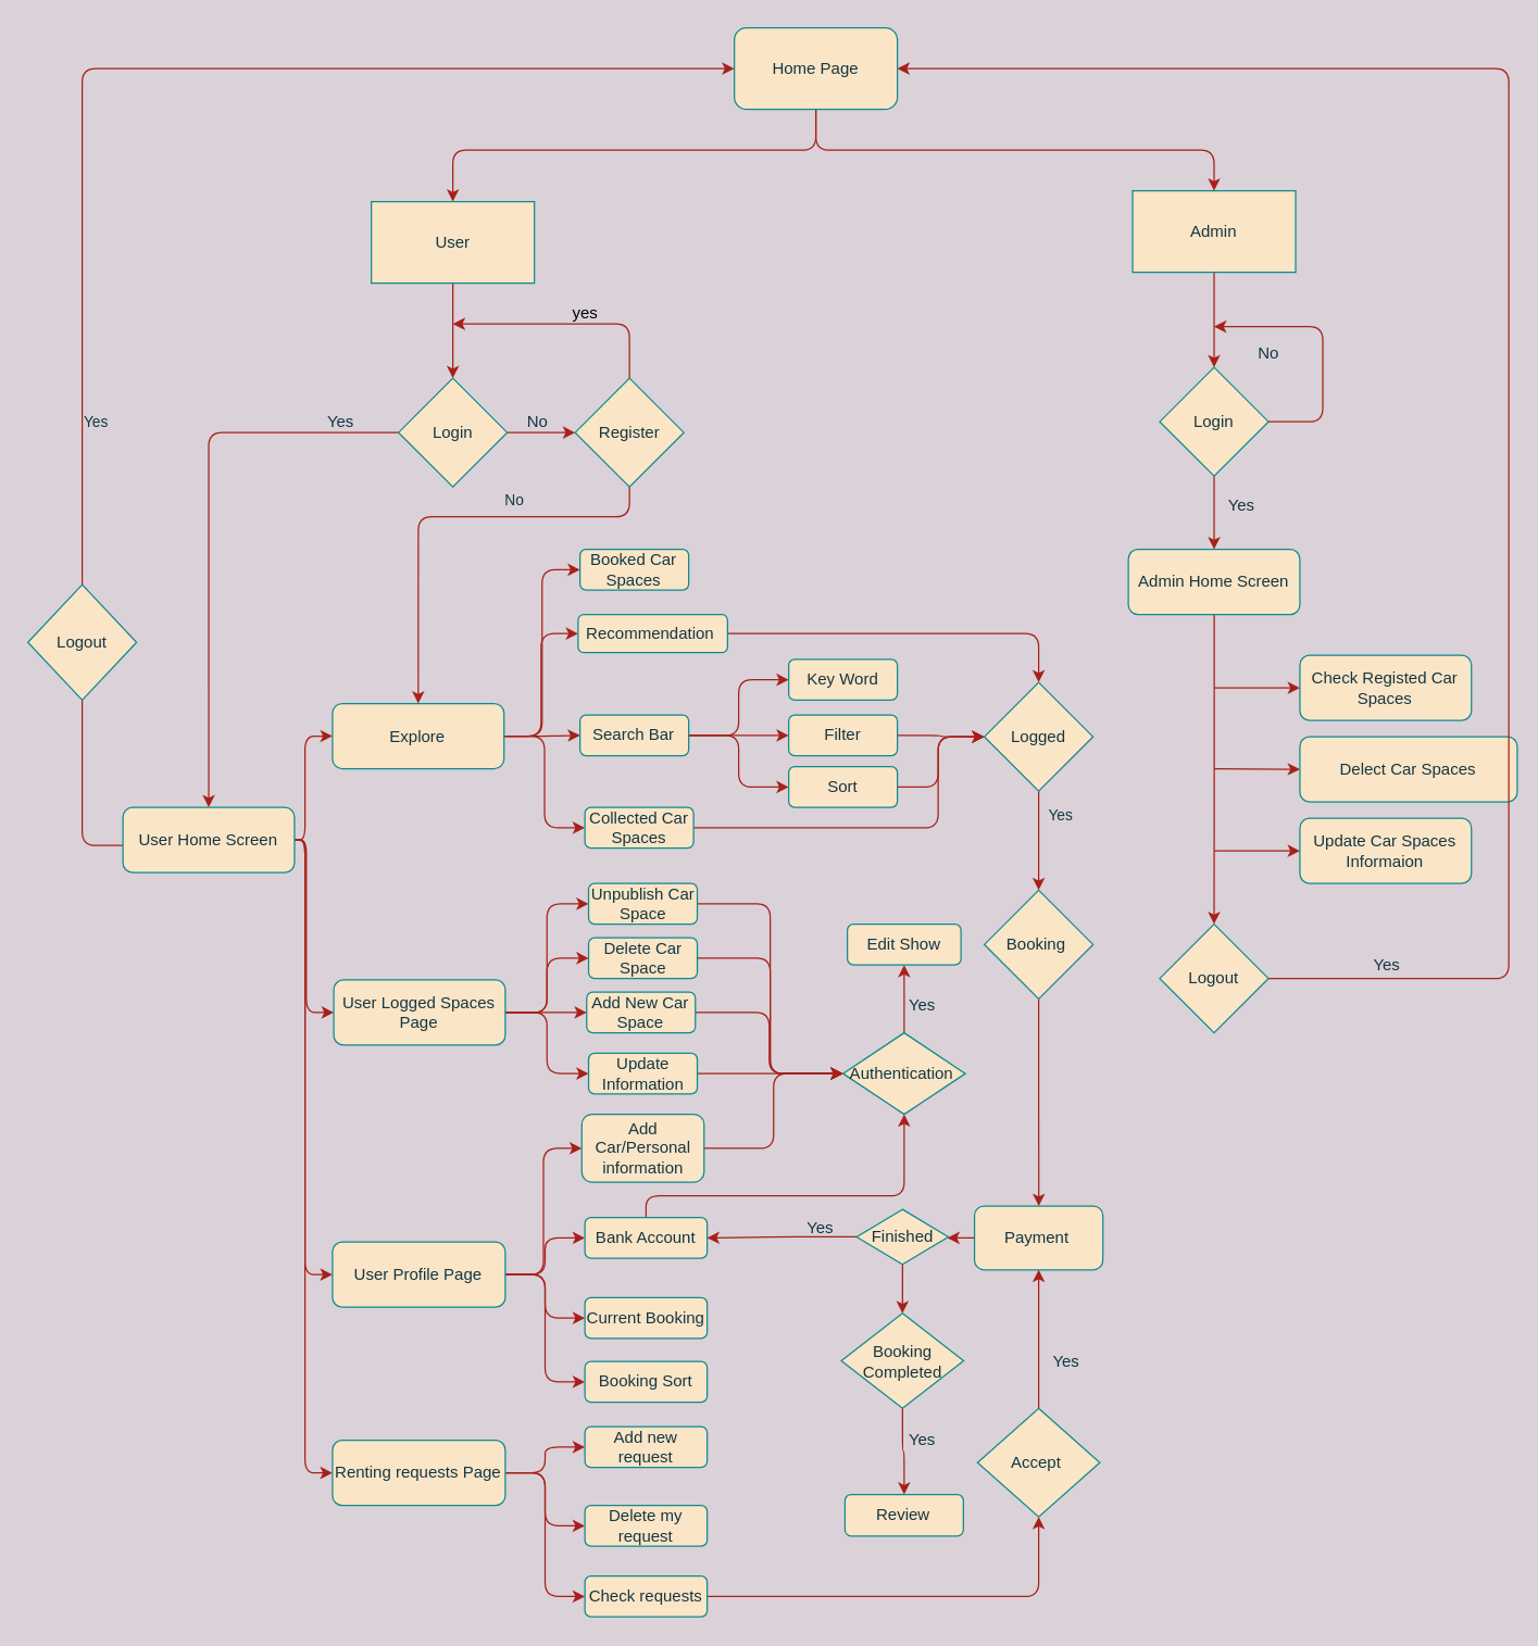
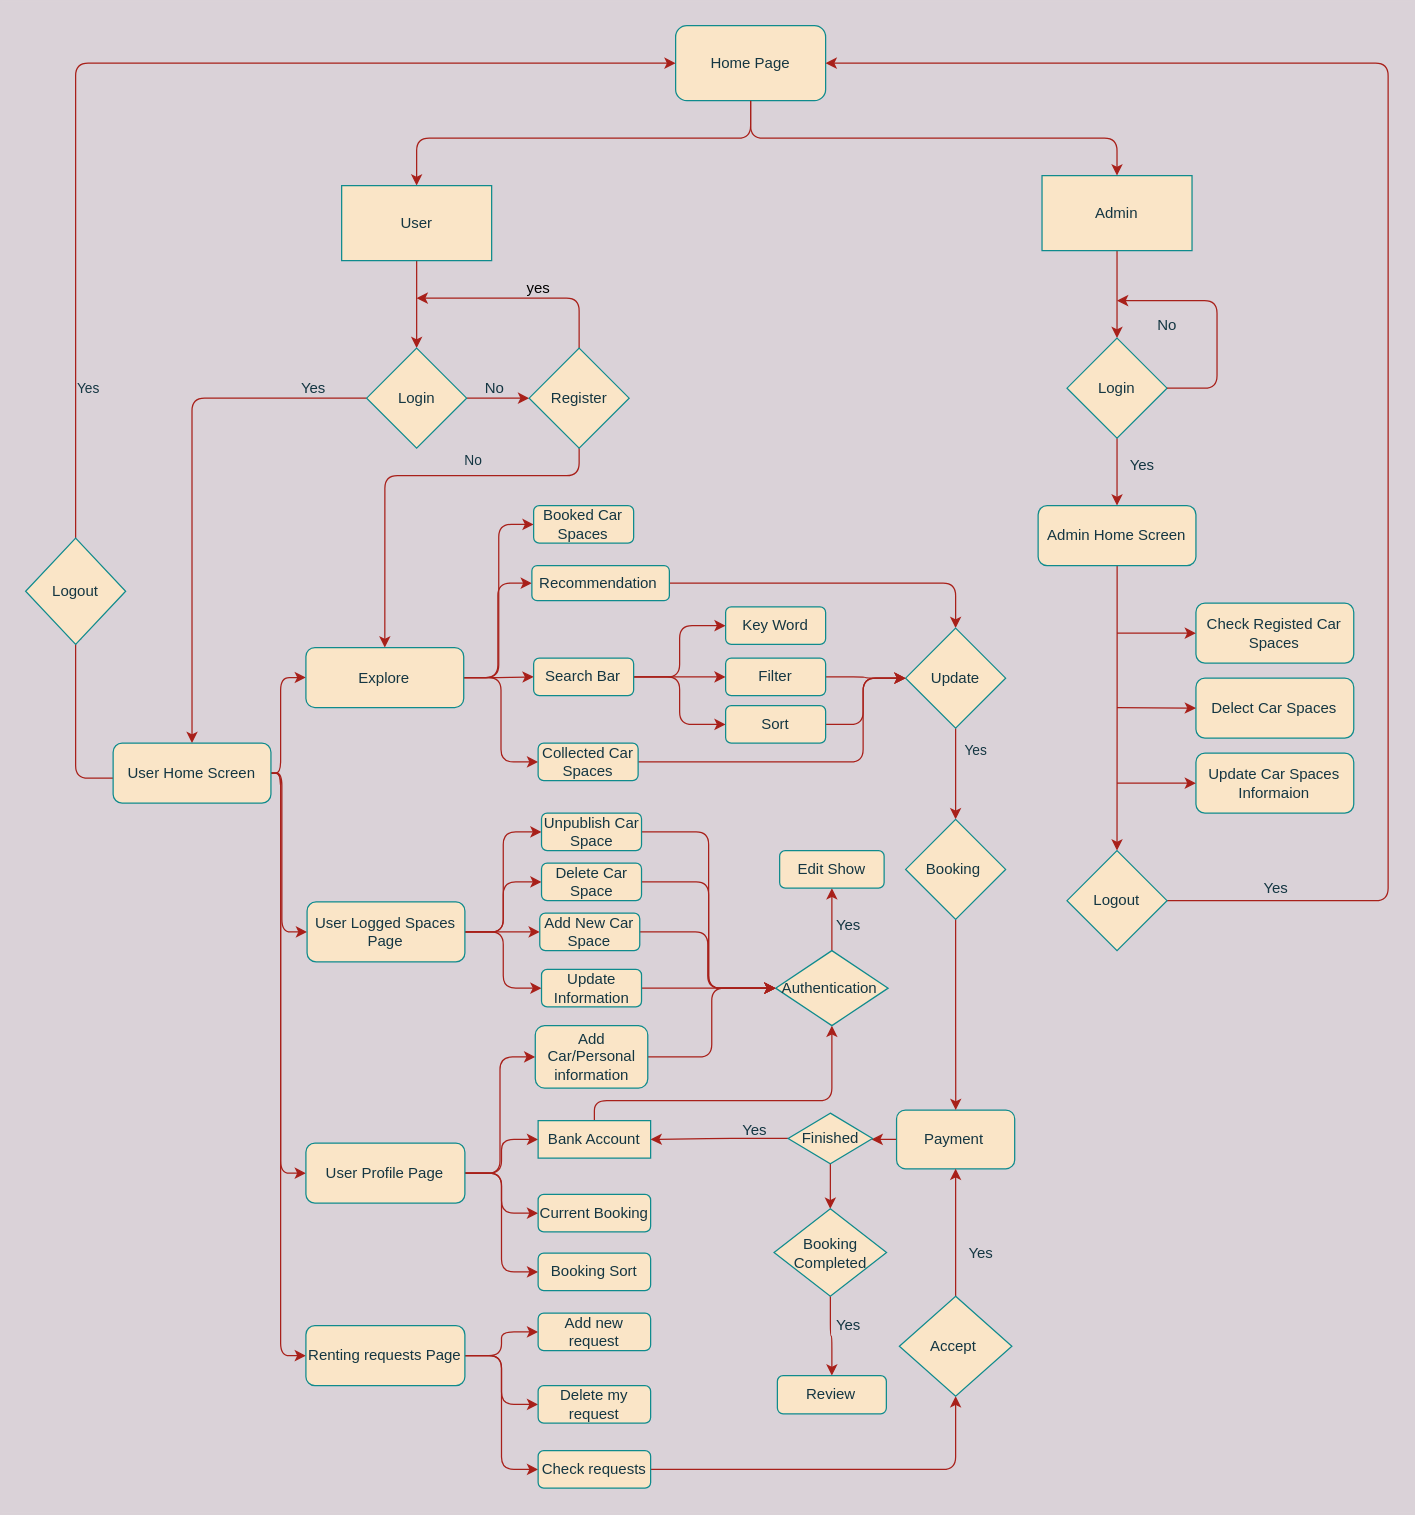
- <mxCell id="73" value="Logged" style="rhombus;whiteSpace=wrap;html=1;rounded=0;sketch=0;fontColor=#143642;strokeColor=#0F8B8D;fillColor=#FAE5C7;" parent="1" vertex="1"><mxGeometry x="724" y="502" width="80" height="80" as="geometry" /></mxCell>
+ <mxCell id="73" value="Update" style="rhombus;whiteSpace=wrap;html=1;rounded=0;sketch=0;fontColor=#143642;strokeColor=#0F8B8D;fillColor=#FAE5C7;" parent="1" vertex="1"><mxGeometry x="724" y="502" width="80" height="80" as="geometry" /></mxCell>
- <mxCell id="30" value="Delect Car Spaces" style="rounded=1;whiteSpace=wrap;html=1;sketch=0;fontColor=#143642;strokeColor=#0F8B8D;fillColor=#FAE5C7;" parent="1" vertex="1"><mxGeometry x="956.25" y="542" width="160" height="48" as="geometry" /></mxCell>
+ <mxCell id="30" value="Delect Car Spaces" style="rounded=1;whiteSpace=wrap;html=1;sketch=0;fontColor=#143642;strokeColor=#0F8B8D;fillColor=#FAE5C7;" parent="1" vertex="1"><mxGeometry x="956.25" y="542" width="126.25" height="48" as="geometry" /></mxCell>
- <mxCell id="65" value="Bank Account" style="rounded=1;whiteSpace=wrap;html=1;sketch=0;fontColor=#143642;strokeColor=#0F8B8D;fillColor=#FAE5C7;" parent="1" vertex="1"><mxGeometry x="430" y="896" width="90" height="30" as="geometry" /></mxCell>
+ <mxCell id="65" value="Bank Account" style="whiteSpace=wrap;html=1;sketch=0;fontColor=#143642;strokeColor=#0F8B8D;fillColor=#FAE5C7;rounded=0;" parent="1" vertex="1"><mxGeometry x="430" y="896" width="90" height="30" as="geometry" /></mxCell>
